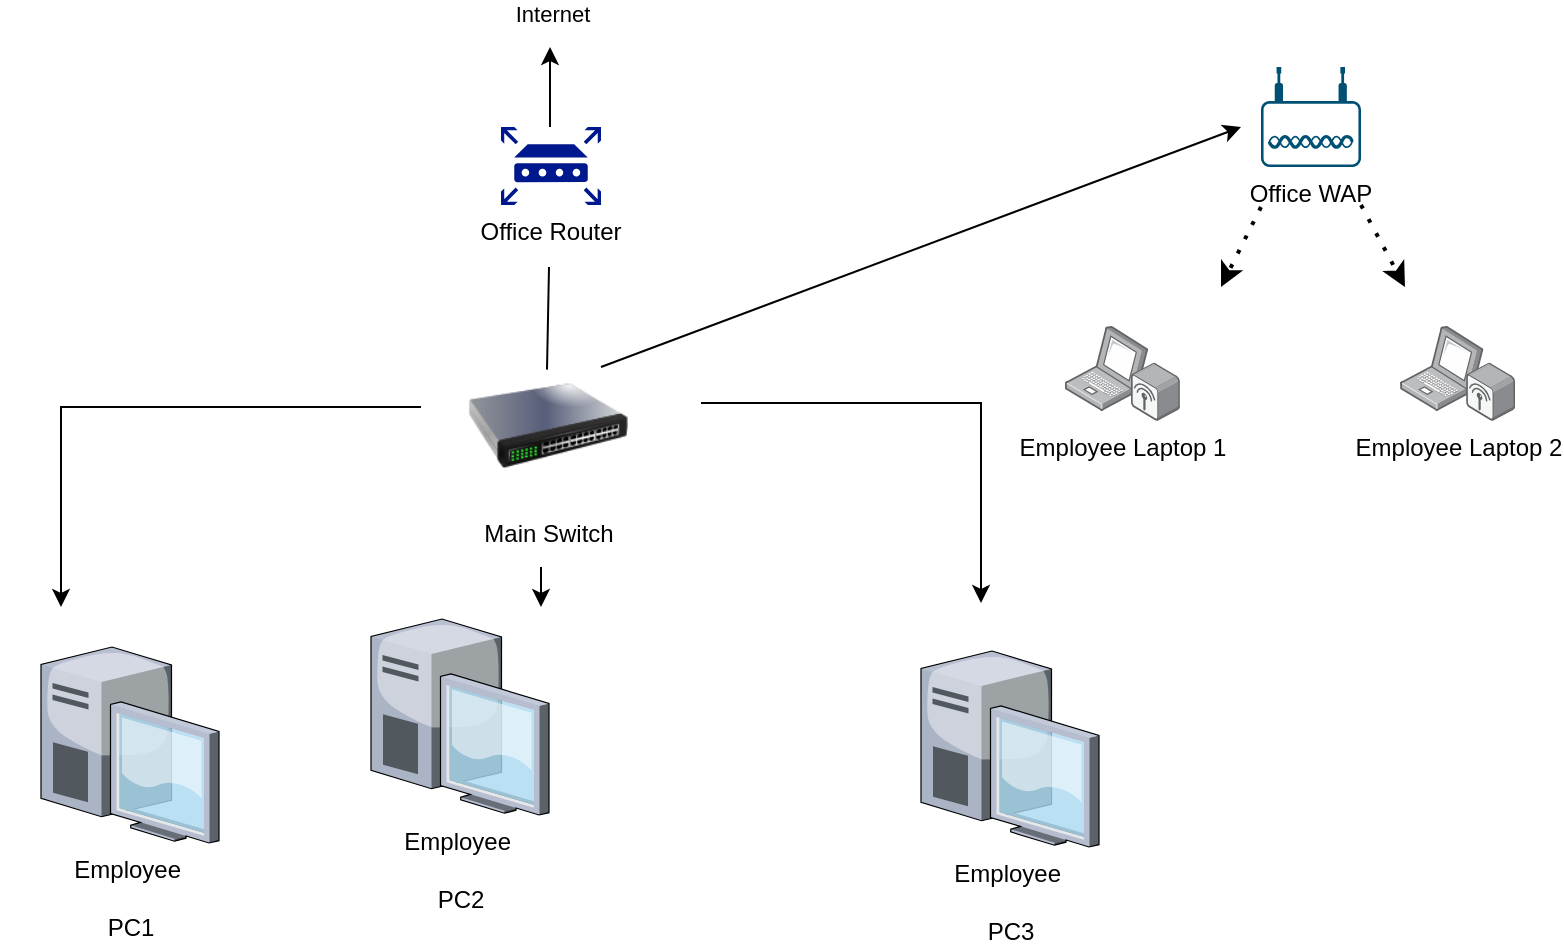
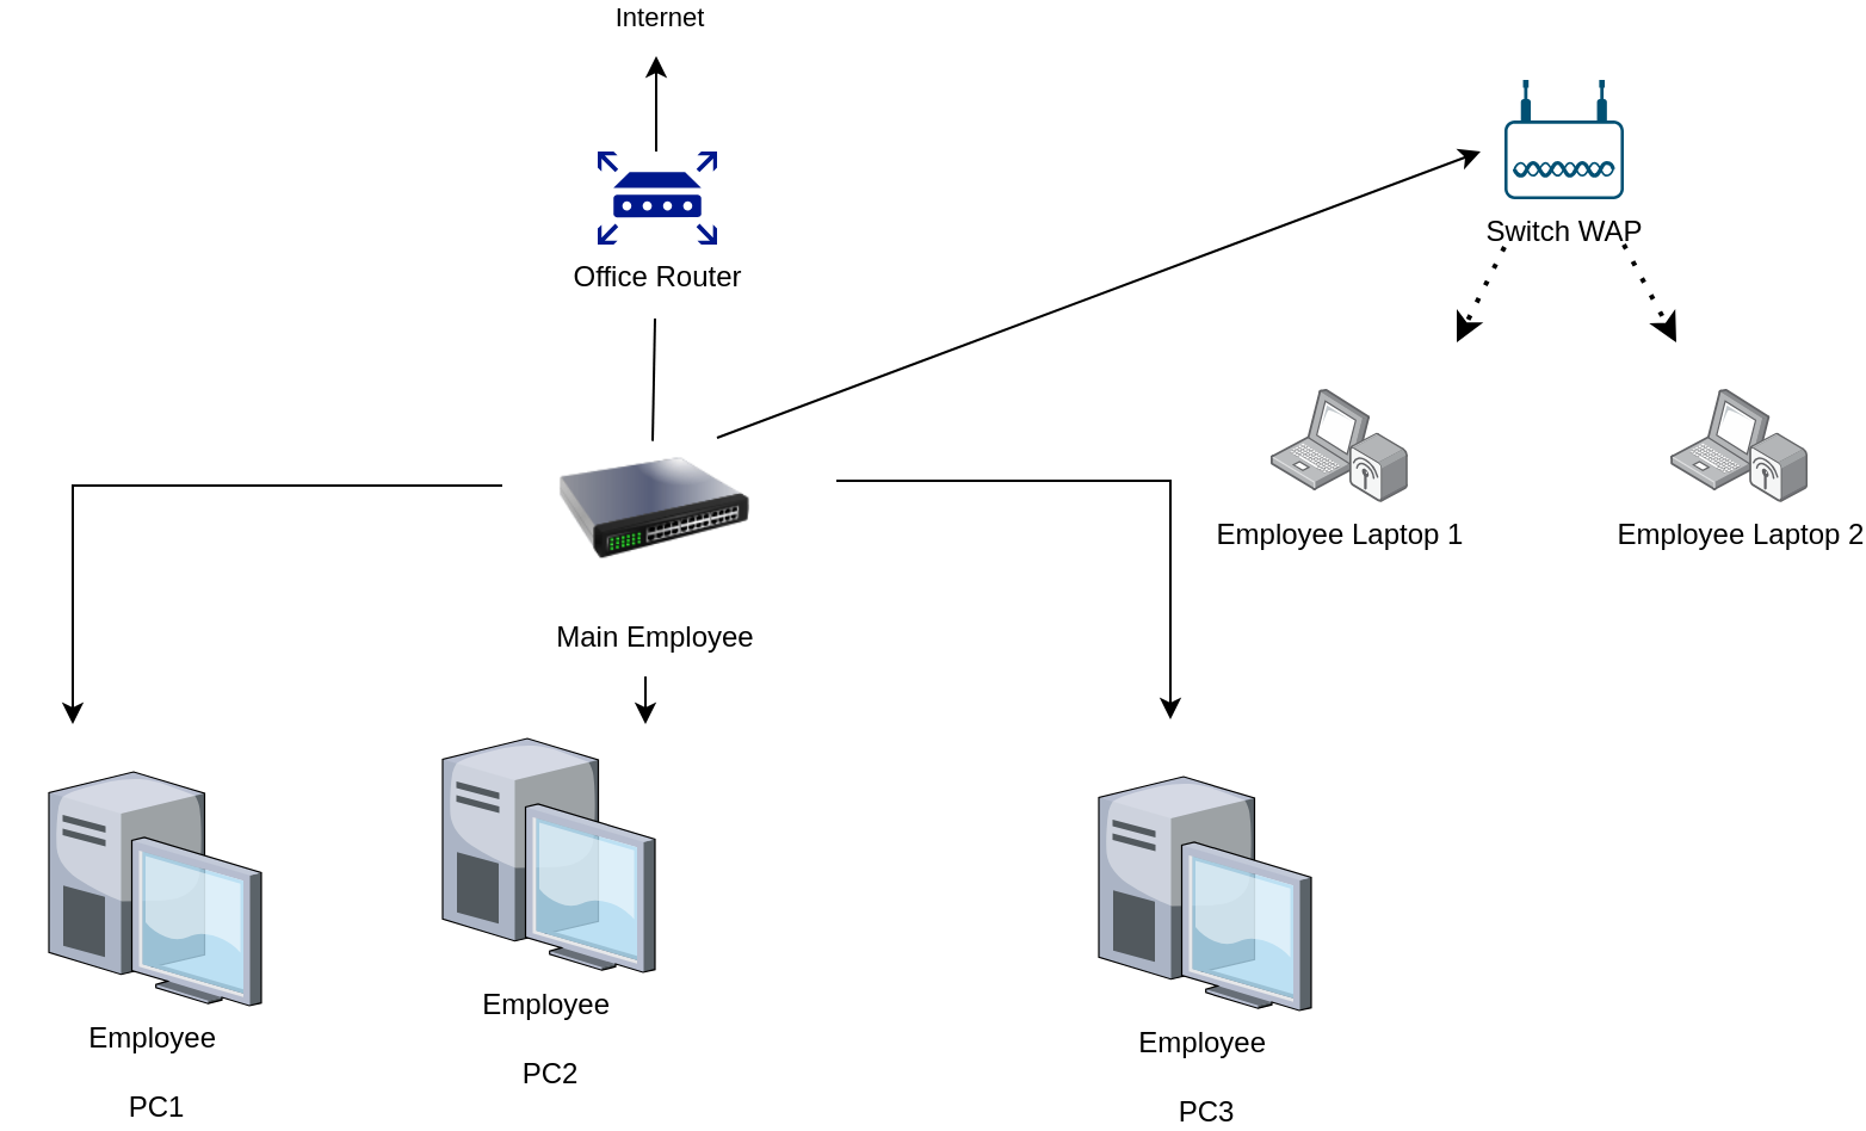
- <mxCell id="14" value="Office WAP" style="points=[[0.03,0.36,0],[0.18,0,0],[0.5,0.34,0],[0.82,0,0],[0.97,0.36,0],[1,0.67,0],[0.975,0.975,0],[0.5,1,0],[0.025,0.975,0],[0,0.67,0]];verticalLabelPosition=bottom;sketch=0;html=1;verticalAlign=top;aspect=fixed;align=center;pointerEvents=1;shape=mxgraph.cisco19.wireless_access_point;fillColor=#005073;strokeColor=none;" vertex="1" parent="1"><mxGeometry x="630" y="30" width="50" height="50" as="geometry" /></mxCell>
+ <mxCell id="14" value="Switch WAP" style="points=[[0.03,0.36,0],[0.18,0,0],[0.5,0.34,0],[0.82,0,0],[0.97,0.36,0],[1,0.67,0],[0.975,0.975,0],[0.5,1,0],[0.025,0.975,0],[0,0.67,0]];verticalLabelPosition=bottom;sketch=0;html=1;verticalAlign=top;aspect=fixed;align=center;pointerEvents=1;shape=mxgraph.cisco19.wireless_access_point;fillColor=#005073;strokeColor=none;" vertex="1" parent="1"><mxGeometry x="630" y="30" width="50" height="50" as="geometry" /></mxCell>
- <mxCell id="3" value="Main Switch" style="image;html=1;image=img/lib/clip_art/networking/Switch_128x128.png" vertex="1" parent="1"><mxGeometry x="234" y="170" width="80" height="80" as="geometry" /></mxCell>
+ <mxCell id="3" value="Main Employee" style="image;html=1;image=img/lib/clip_art/networking/Switch_128x128.png" vertex="1" parent="1"><mxGeometry x="234" y="170" width="80" height="80" as="geometry" /></mxCell>
